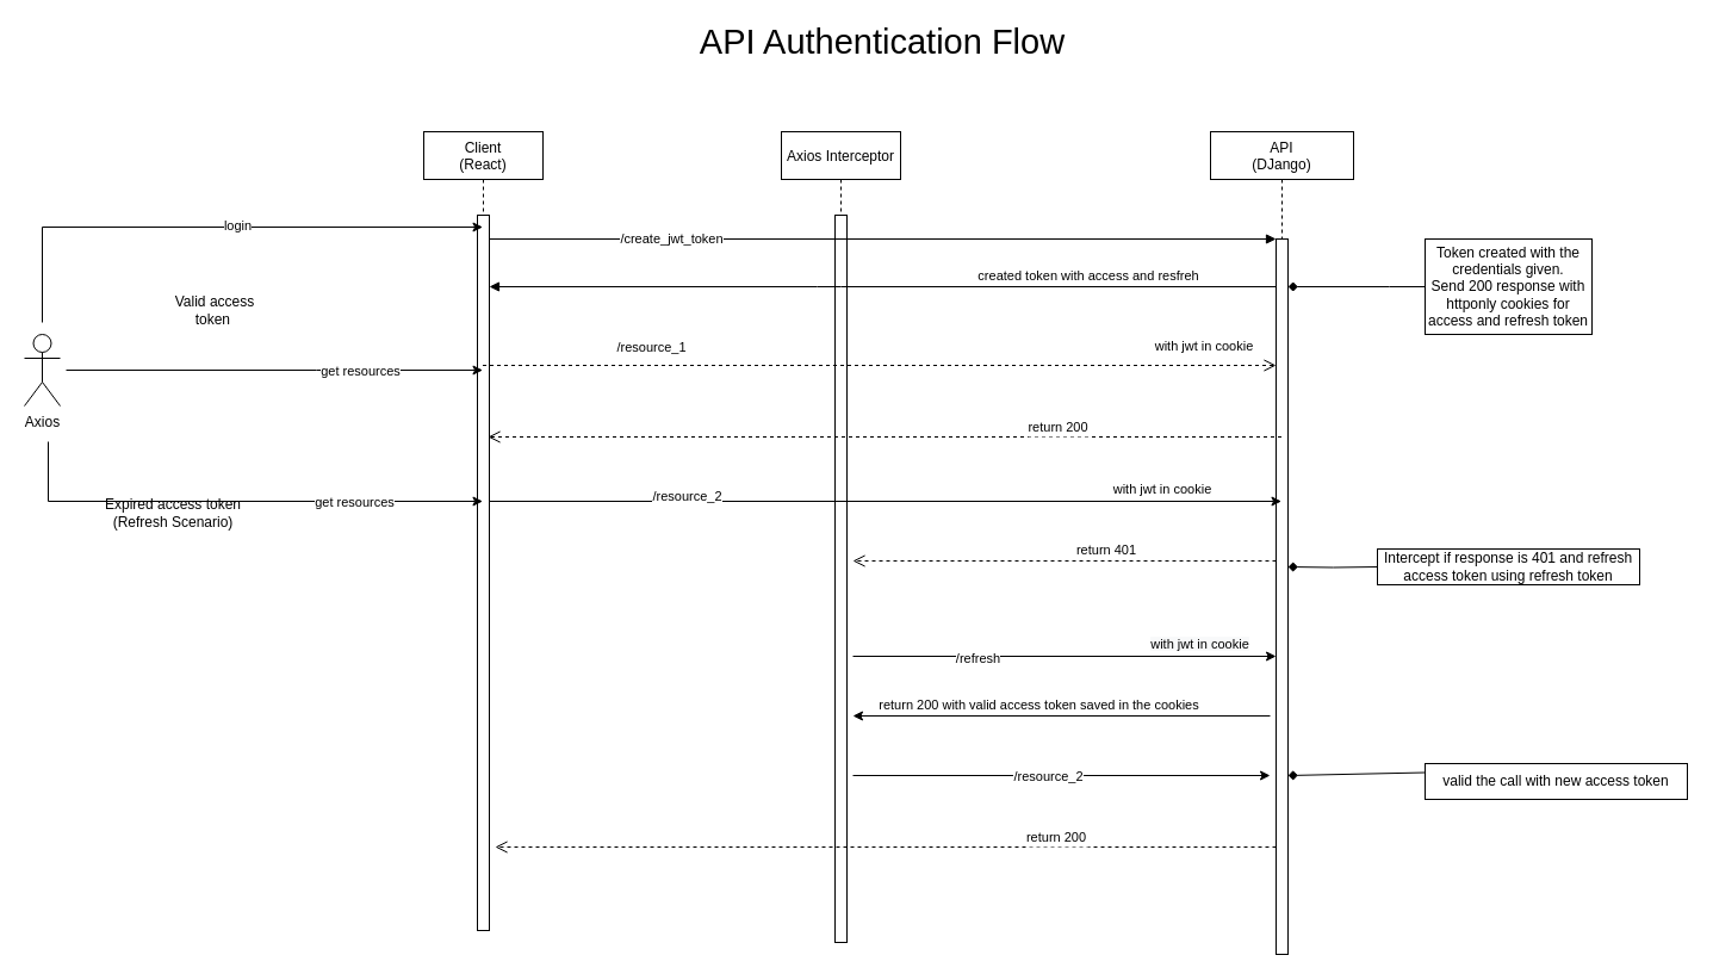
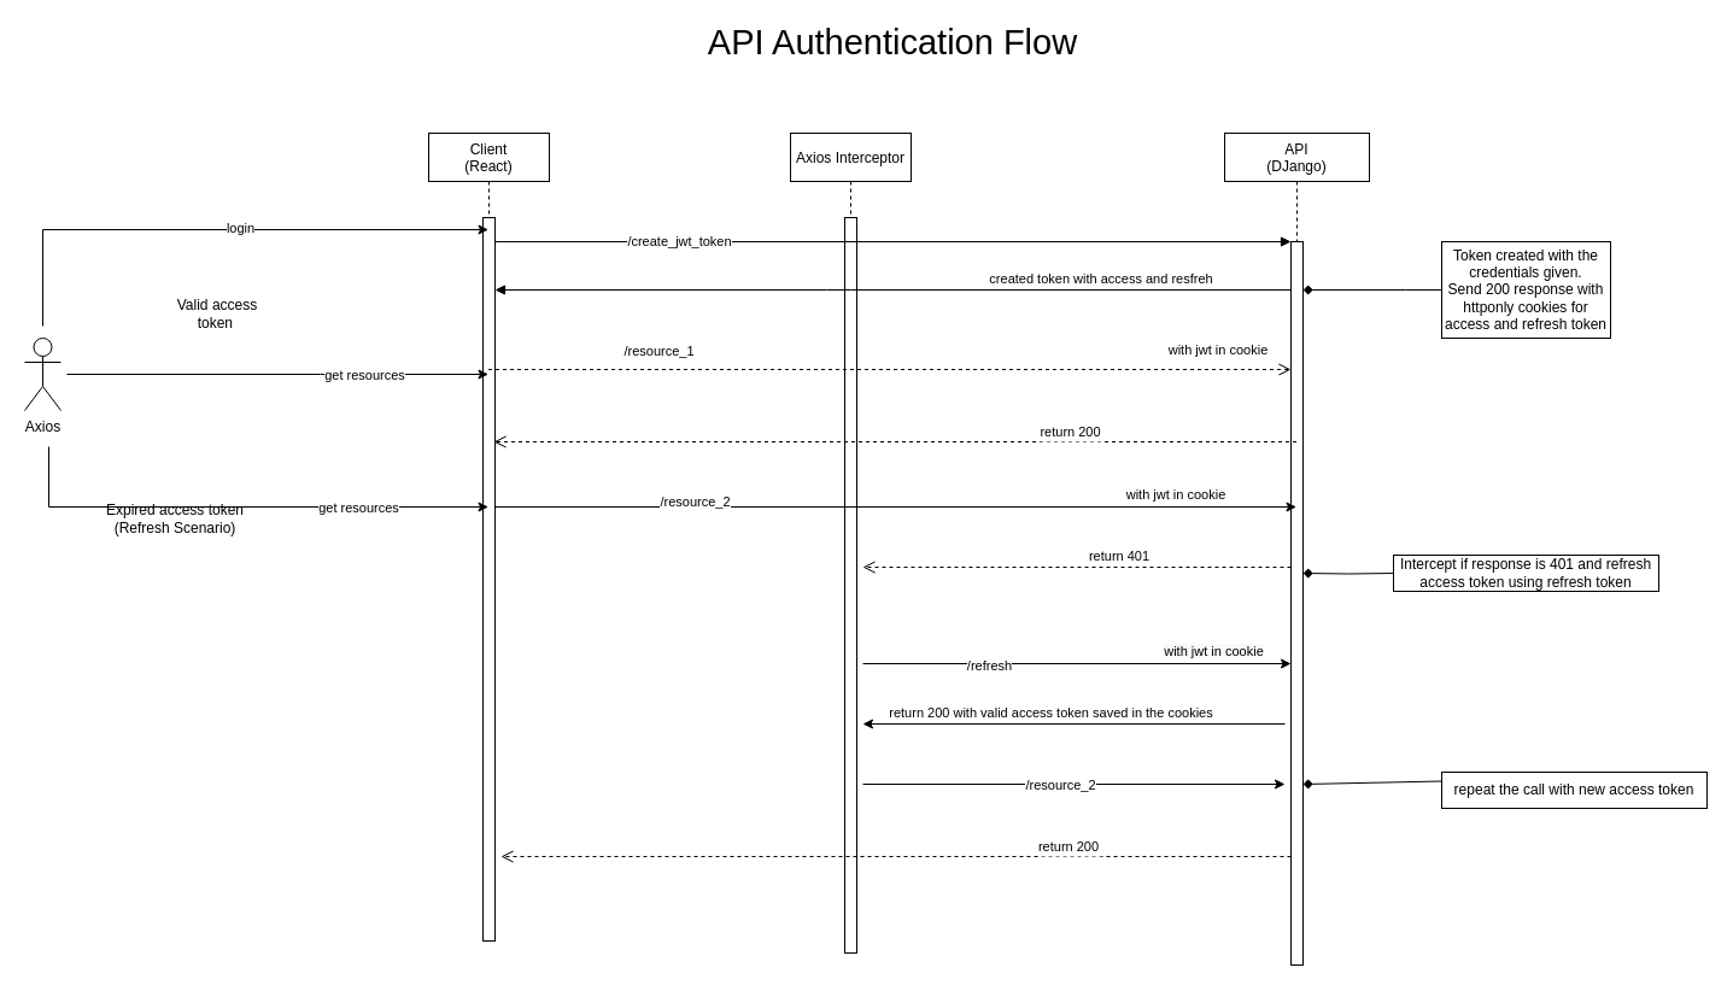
- <mxCell id="34" value="&lt;font style=&quot;font-size: 12px&quot;&gt;valid the call with new access token&lt;/font&gt;" style="text;html=1;strokeColor=default;fillColor=none;align=center;verticalAlign=middle;whiteSpace=wrap;rounded=0;fontSize=11;" parent="1" vertex="1"><mxGeometry x="1195" y="640" width="220" height="30" as="geometry" /></mxCell>
+ <mxCell id="34" value="&lt;font style=&quot;font-size: 12px&quot;&gt;repeat the call with new access token&lt;/font&gt;" style="text;html=1;strokeColor=default;fillColor=none;align=center;verticalAlign=middle;whiteSpace=wrap;rounded=0;fontSize=11;" parent="1" vertex="1"><mxGeometry x="1195" y="640" width="220" height="30" as="geometry" /></mxCell>
